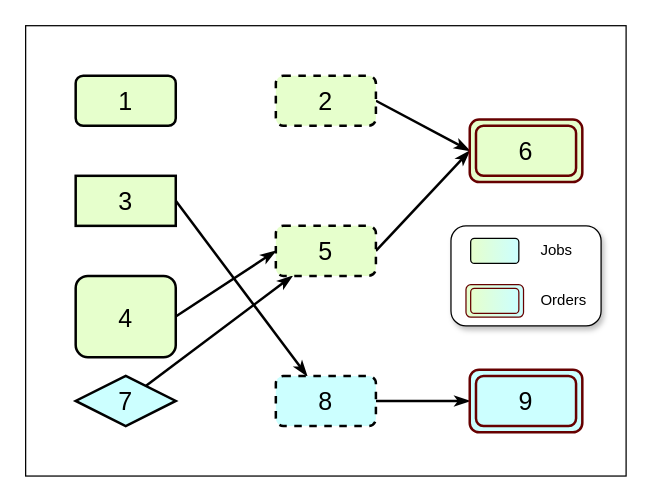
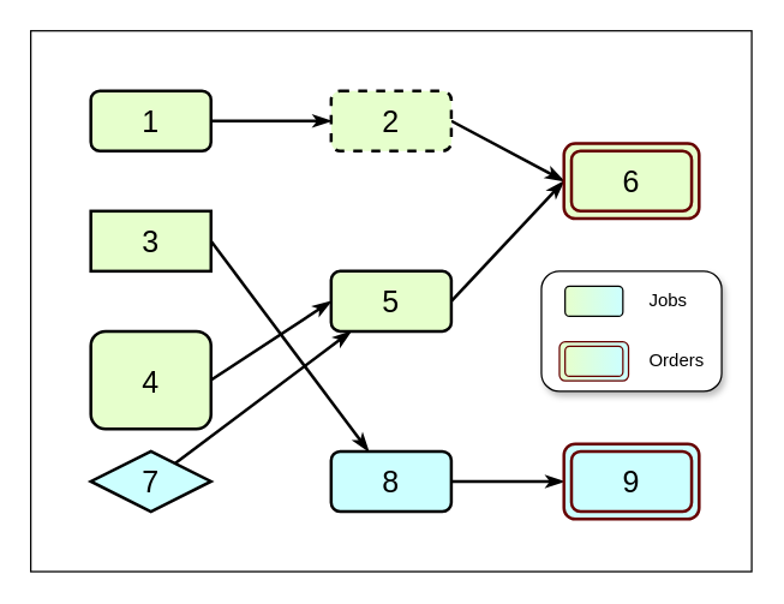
+ <mxCell id="3" style="rounded=0;orthogonalLoop=1;jettySize=auto;html=1;entryX=0;entryY=0.5;entryDx=0;entryDy=0;strokeWidth=2;endArrow=classicThin;endFill=1;" parent="1" source="10" target="11" edge="1"><mxGeometry relative="1" as="geometry" /></mxCell>
- <mxCell id="13" value="5" style="rounded=1;whiteSpace=wrap;html=1;fontStyle=0;fontSize=20;strokeWidth=2;fillColor=#E6FFCC;dashed=1;" parent="1" vertex="1"><mxGeometry x="220" y="180" width="80" height="40" as="geometry" /></mxCell>
+ <mxCell id="13" value="5" style="rounded=1;whiteSpace=wrap;html=1;fontStyle=0;fontSize=20;strokeWidth=2;fillColor=#E6FFCC;" parent="1" vertex="1"><mxGeometry x="220" y="180" width="80" height="40" as="geometry" /></mxCell>
- <mxCell id="15" value="8" style="rounded=1;whiteSpace=wrap;html=1;fontStyle=0;fontSize=20;strokeWidth=2;fillColor=#CCFFFF;dashed=1;" parent="1" vertex="1"><mxGeometry x="220" y="300" width="80" height="40" as="geometry" /></mxCell>
+ <mxCell id="15" value="8" style="rounded=1;whiteSpace=wrap;html=1;fontStyle=0;fontSize=20;strokeWidth=2;fillColor=#CCFFFF;" parent="1" vertex="1"><mxGeometry x="220" y="300" width="80" height="40" as="geometry" /></mxCell>
